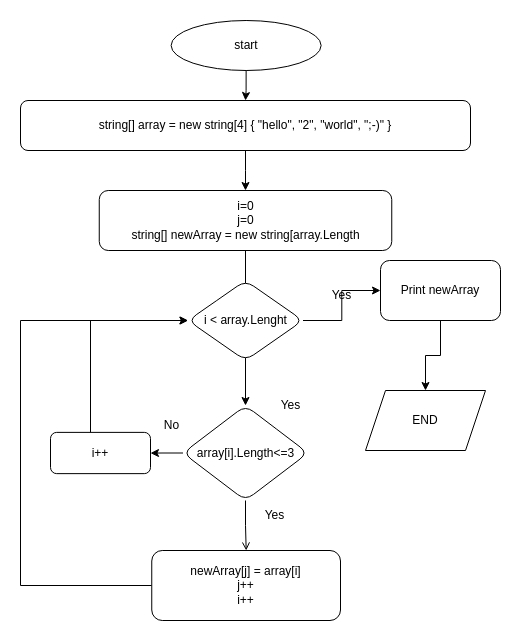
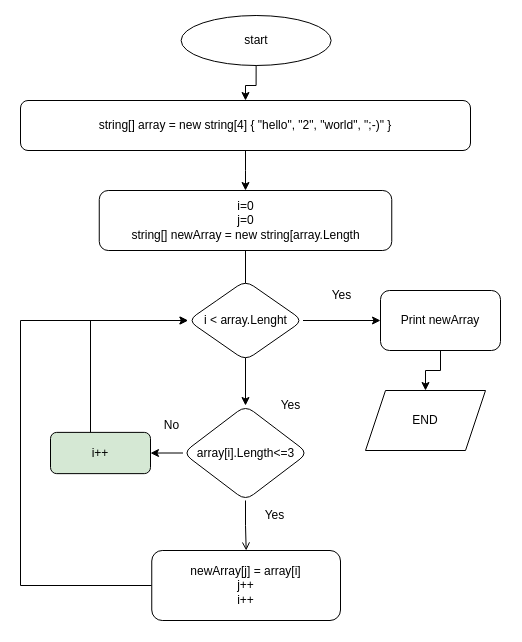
- <mxCell id="5" value="start" style="ellipse;whiteSpace=wrap;html=1;" parent="1" vertex="1"><mxGeometry x="170.63" y="20" width="150" height="50" as="geometry" /></mxCell>
+ <mxCell id="5" value="start" style="ellipse;whiteSpace=wrap;html=1;" parent="1" vertex="1"><mxGeometry x="180.63" y="15" width="150" height="50" as="geometry" /></mxCell>
- <mxCell id="21" value="Print newArray" style="whiteSpace=wrap;html=1;rounded=1;glass=0;strokeWidth=1;shadow=0;" parent="1" vertex="1"><mxGeometry x="380" y="260" width="120" height="60" as="geometry" /></mxCell>
+ <mxCell id="21" value="Print newArray" style="whiteSpace=wrap;html=1;rounded=1;glass=0;strokeWidth=1;shadow=0;" parent="1" vertex="1"><mxGeometry x="380" y="290" width="120" height="60" as="geometry" /></mxCell>
- <mxCell id="18" value="i++" style="whiteSpace=wrap;html=1;rounded=1;glass=0;strokeWidth=1;shadow=0;" parent="1" vertex="1"><mxGeometry x="50" y="431.88" width="100" height="41.25" as="geometry" /></mxCell>
+ <mxCell id="18" value="i++" style="whiteSpace=wrap;html=1;rounded=1;glass=0;strokeWidth=1;shadow=0;fillColor=#d5e8d4;" parent="1" vertex="1"><mxGeometry x="50" y="431.88" width="100" height="41.25" as="geometry" /></mxCell>
